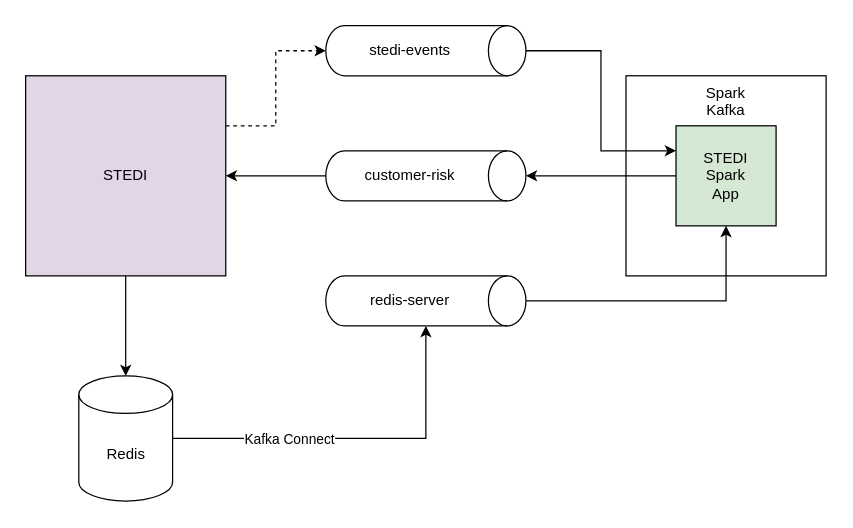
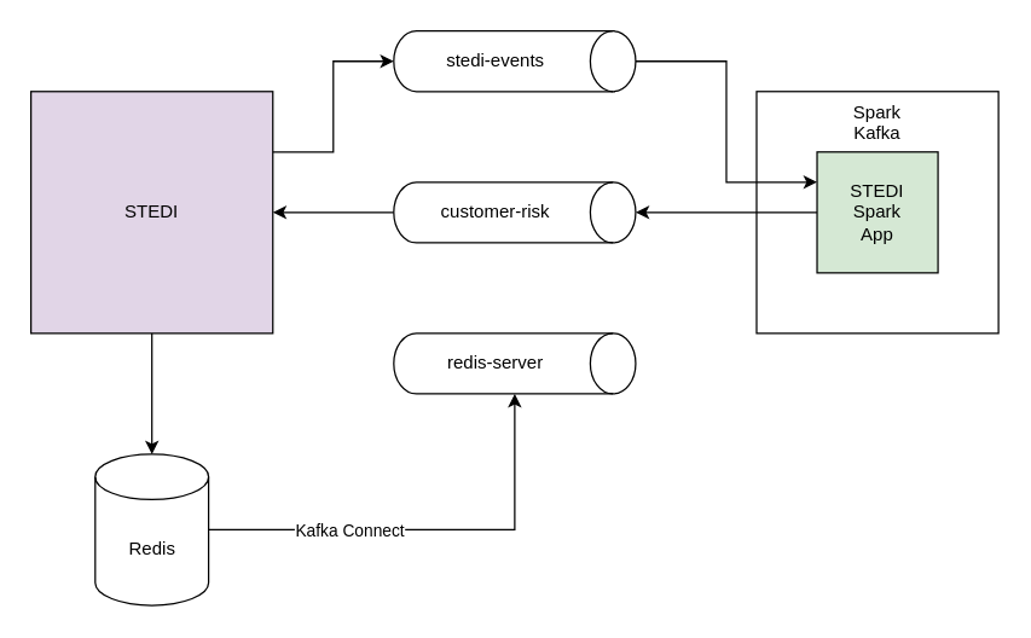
- <mxCell id="3" style="edgeStyle=orthogonalEdgeStyle;rounded=0;orthogonalLoop=1;jettySize=auto;html=1;exitX=1;exitY=0.25;exitDx=0;exitDy=0;entryX=0.5;entryY=1;entryDx=0;entryDy=0;entryPerimeter=0;endArrow=classic;endFill=1;dashed=1;" edge="1" parent="1" source="4" target="14"><mxGeometry relative="1" as="geometry" /></mxCell>
+ <mxCell id="3" style="edgeStyle=orthogonalEdgeStyle;rounded=0;orthogonalLoop=1;jettySize=auto;html=1;exitX=1;exitY=0.25;exitDx=0;exitDy=0;entryX=0.5;entryY=1;entryDx=0;entryDy=0;entryPerimeter=0;endArrow=classic;endFill=1;" edge="1" parent="1" source="4" target="14"><mxGeometry relative="1" as="geometry" /></mxCell>
- <mxCell id="11" style="edgeStyle=orthogonalEdgeStyle;rounded=0;orthogonalLoop=1;jettySize=auto;html=1;exitX=0.5;exitY=0;exitDx=0;exitDy=0;exitPerimeter=0;entryX=0.5;entryY=1;entryDx=0;entryDy=0;endArrow=classic;endFill=1;" edge="1" parent="1" source="12" target="7"><mxGeometry relative="1" as="geometry" /></mxCell>
